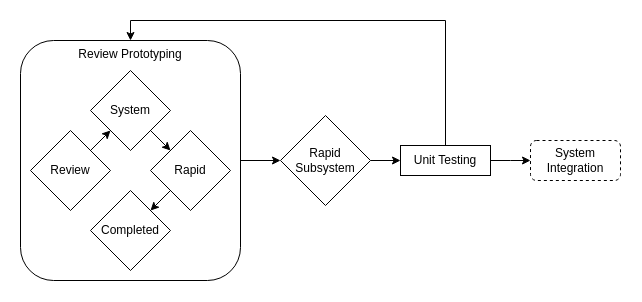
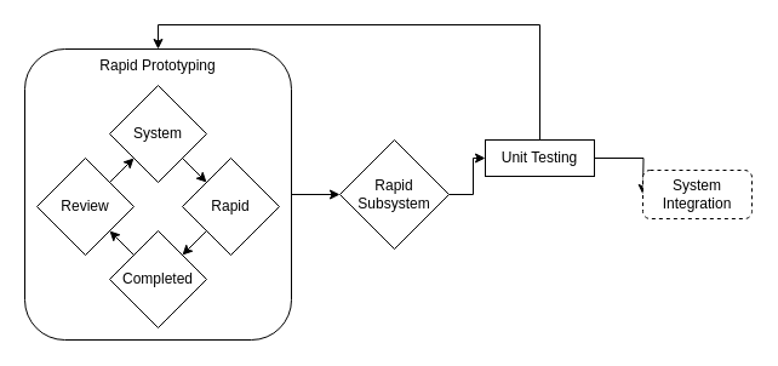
- <mxCell id="3" value="Review Prototyping" style="rounded=1;whiteSpace=wrap;html=1;verticalAlign=top;" vertex="1" parent="1"><mxGeometry x="20" y="40" width="220" height="240" as="geometry" /></mxCell>
+ <mxCell id="3" value="Rapid Prototyping" style="rounded=1;whiteSpace=wrap;html=1;verticalAlign=top;" vertex="1" parent="1"><mxGeometry x="20" y="40" width="220" height="240" as="geometry" /></mxCell>
- <mxCell id="16" value="Unit Testing" style="rounded=0;whiteSpace=wrap;html=1;" vertex="1" parent="1"><mxGeometry x="400" y="145" width="90" height="30" as="geometry" /></mxCell>
+ <mxCell id="16" value="Unit Testing" style="rounded=0;whiteSpace=wrap;html=1;" vertex="1" parent="1"><mxGeometry x="400" y="115" width="90" height="30" as="geometry" /></mxCell>
+ <mxCell id="10" style="rounded=0;orthogonalLoop=1;jettySize=auto;html=1;exitX=0;exitY=1;exitDx=0;exitDy=0;entryX=1;entryY=1;entryDx=0;entryDy=0;" edge="1" parent="1" source="11" target="9"><mxGeometry relative="1" as="geometry" /></mxCell>
